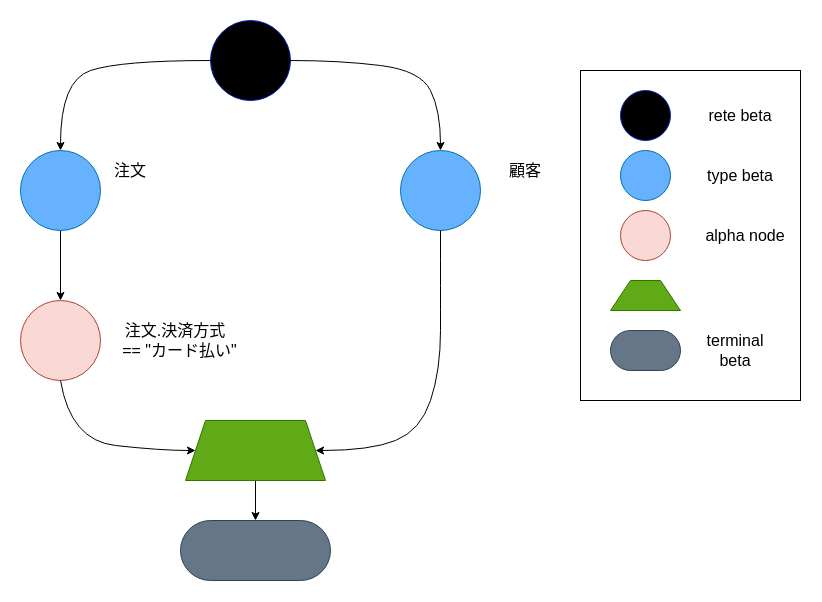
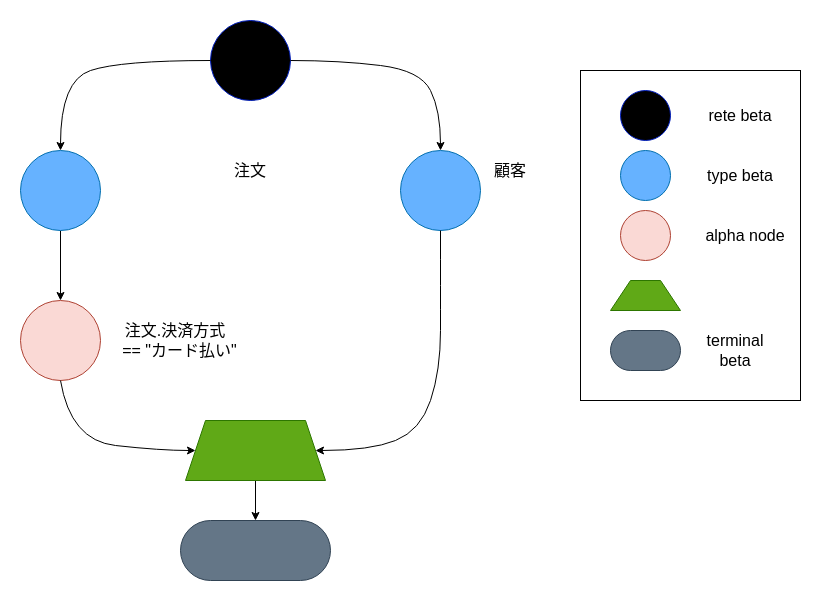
- <mxCell id="15" value="注文" style="text;html=1;strokeColor=none;fillColor=none;align=center;verticalAlign=middle;whiteSpace=wrap;rounded=0;fontSize=16;" vertex="1" parent="1"><mxGeometry x="100" y="150" width="60" height="40" as="geometry" /></mxCell>
+ <mxCell id="15" value="注文" style="text;html=1;strokeColor=none;fillColor=none;align=center;verticalAlign=middle;whiteSpace=wrap;rounded=0;fontSize=16;" vertex="1" parent="1"><mxGeometry x="220" y="150" width="60" height="40" as="geometry" /></mxCell>
- <mxCell id="14" value="顧客" style="text;html=1;strokeColor=none;fillColor=none;align=center;verticalAlign=middle;whiteSpace=wrap;rounded=0;fontSize=16;" vertex="1" parent="1"><mxGeometry x="495" y="150" width="60" height="40" as="geometry" /></mxCell>
+ <mxCell id="14" value="顧客" style="text;html=1;strokeColor=none;fillColor=none;align=center;verticalAlign=middle;whiteSpace=wrap;rounded=0;fontSize=16;" vertex="1" parent="1"><mxGeometry x="480" y="150" width="60" height="40" as="geometry" /></mxCell>
